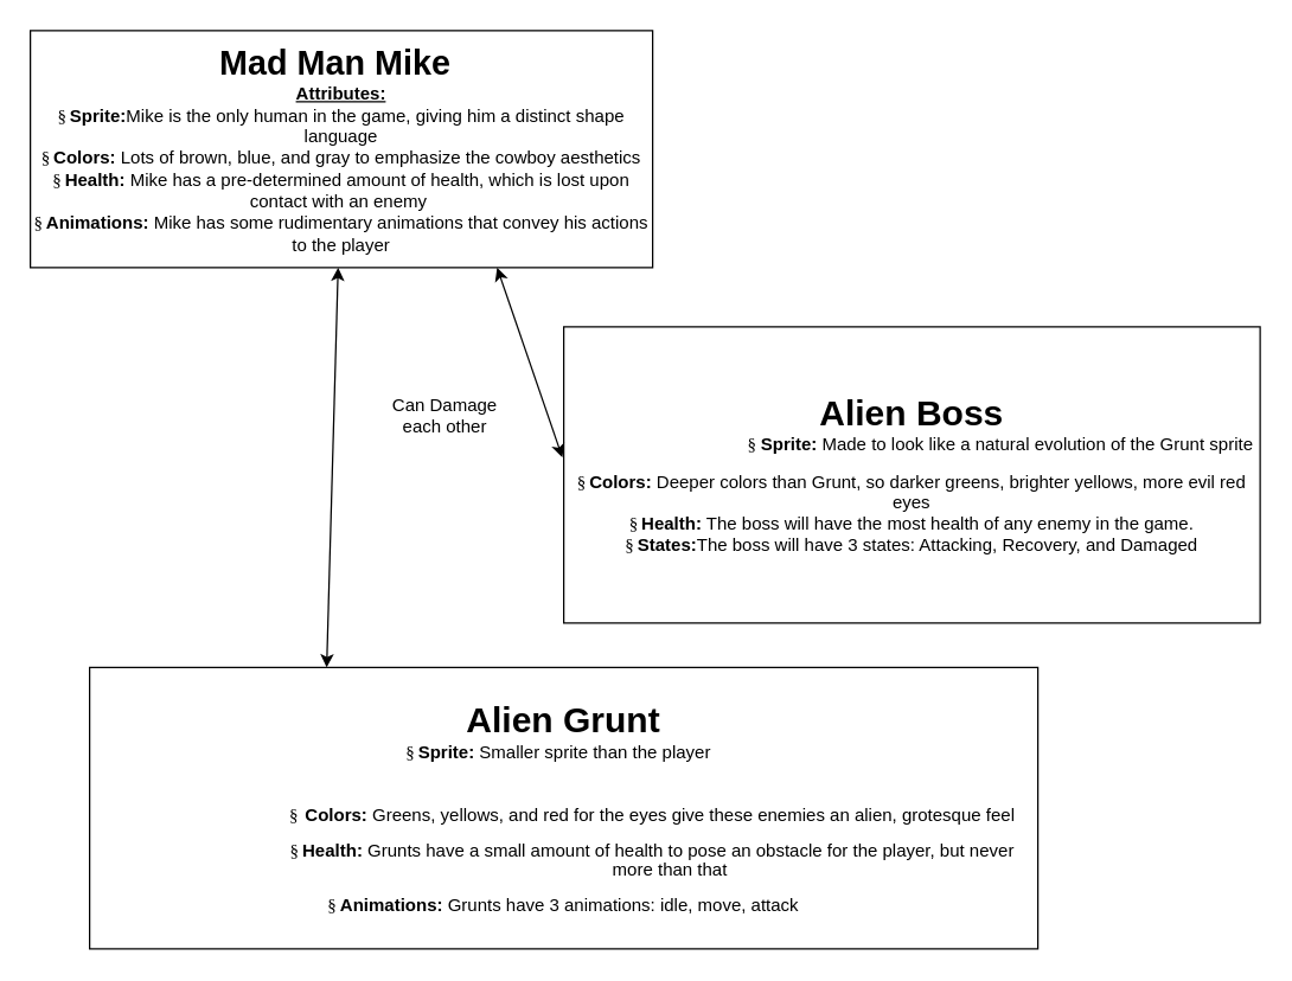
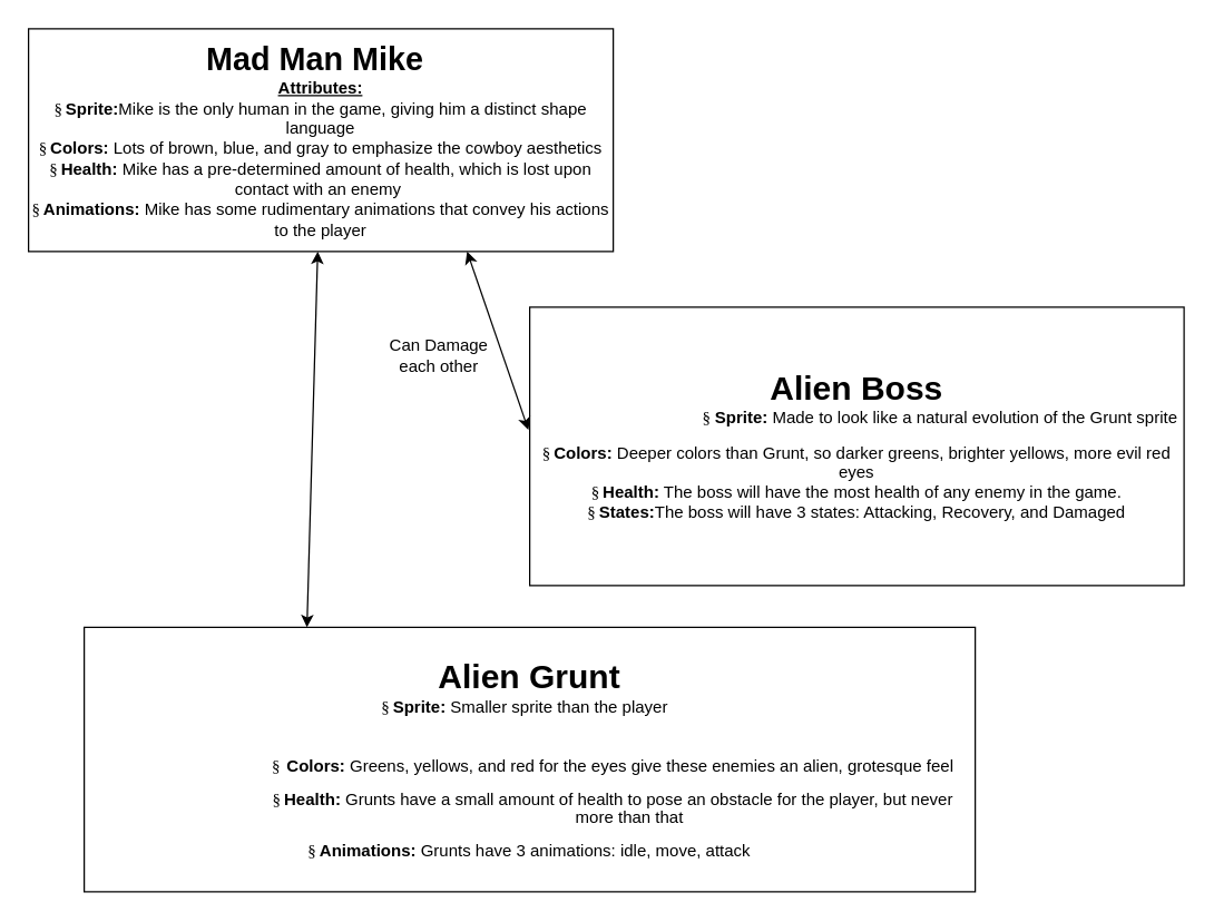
- <mxCell id="5" value="Can Damage each other" style="text;html=1;strokeColor=none;fillColor=none;align=center;verticalAlign=middle;whiteSpace=wrap;rounded=0;" vertex="1" parent="1"><mxGeometry x="250" y="270" width="100" height="20" as="geometry" /></mxCell>
+ <mxCell id="5" value="Can Damage each other" style="text;html=1;strokeColor=none;fillColor=none;align=center;verticalAlign=middle;whiteSpace=wrap;rounded=0;" vertex="1" parent="1"><mxGeometry x="265" y="245" width="100" height="20" as="geometry" /></mxCell>
